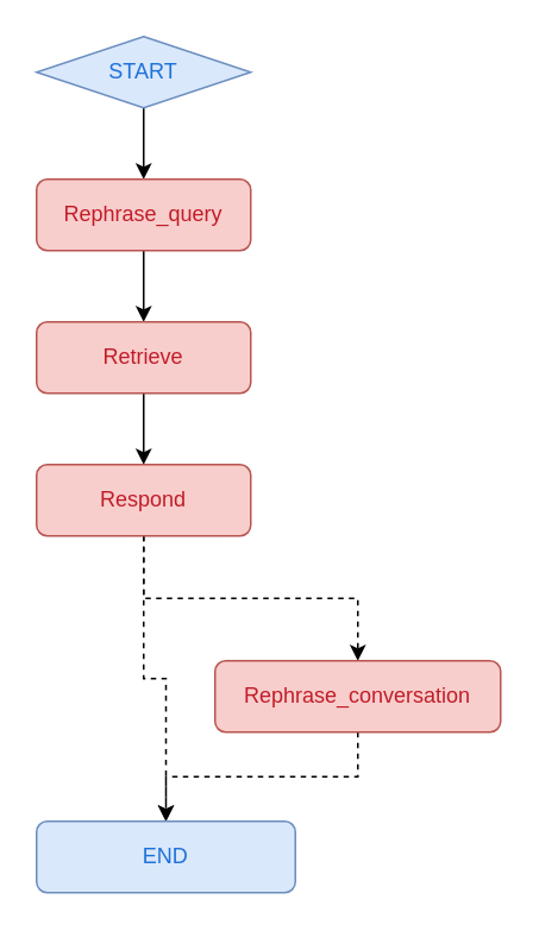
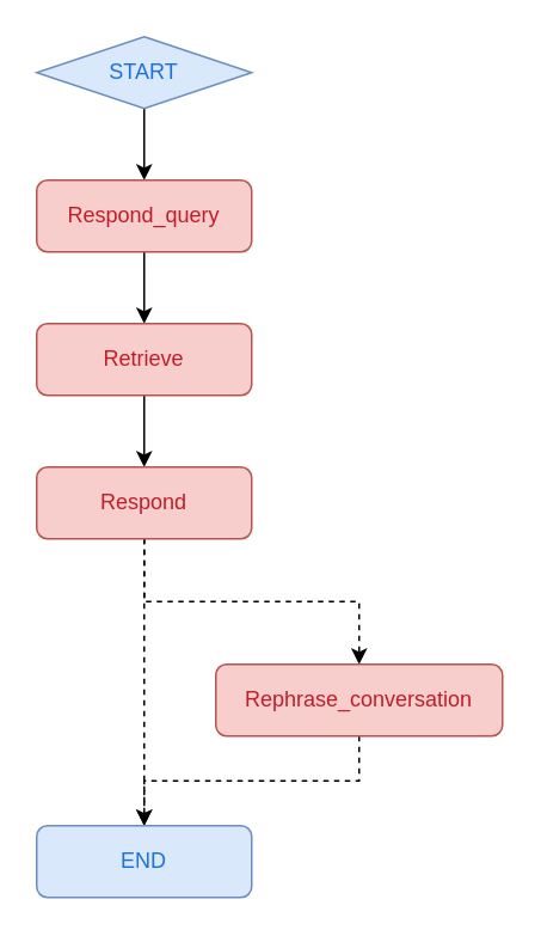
- <mxCell id="5" value="&lt;span style=&quot;color: light-dark(rgb(192, 28, 40), rgb(237, 237, 237));&quot;&gt;Rephrase_query&lt;/span&gt;" style="rounded=1;whiteSpace=wrap;html=1;fillColor=#f8cecc;strokeColor=#b85450;" vertex="1" parent="1"><mxGeometry x="20" y="100" width="120" height="40" as="geometry" /></mxCell>
+ <mxCell id="5" value="&lt;span style=&quot;color: light-dark(rgb(192, 28, 40), rgb(237, 237, 237));&quot;&gt;Respond_query&lt;/span&gt;" style="rounded=1;whiteSpace=wrap;html=1;fillColor=#f8cecc;strokeColor=#b85450;" vertex="1" parent="1"><mxGeometry x="20" y="100" width="120" height="40" as="geometry" /></mxCell>
- <mxCell id="13" value="&lt;span style=&quot;color: light-dark(rgb(28, 113, 216), rgb(237, 237, 237));&quot;&gt;END&lt;/span&gt;" style="rounded=1;whiteSpace=wrap;html=1;fillColor=#dae8fc;strokeColor=#6c8ebf;" vertex="1" parent="1"><mxGeometry x="20" y="460" width="145" height="40" as="geometry" /></mxCell>
+ <mxCell id="13" value="&lt;span style=&quot;color: light-dark(rgb(28, 113, 216), rgb(237, 237, 237));&quot;&gt;END&lt;/span&gt;" style="rounded=1;whiteSpace=wrap;html=1;fillColor=#dae8fc;strokeColor=#6c8ebf;" vertex="1" parent="1"><mxGeometry x="20" y="460" width="120" height="40" as="geometry" /></mxCell>
